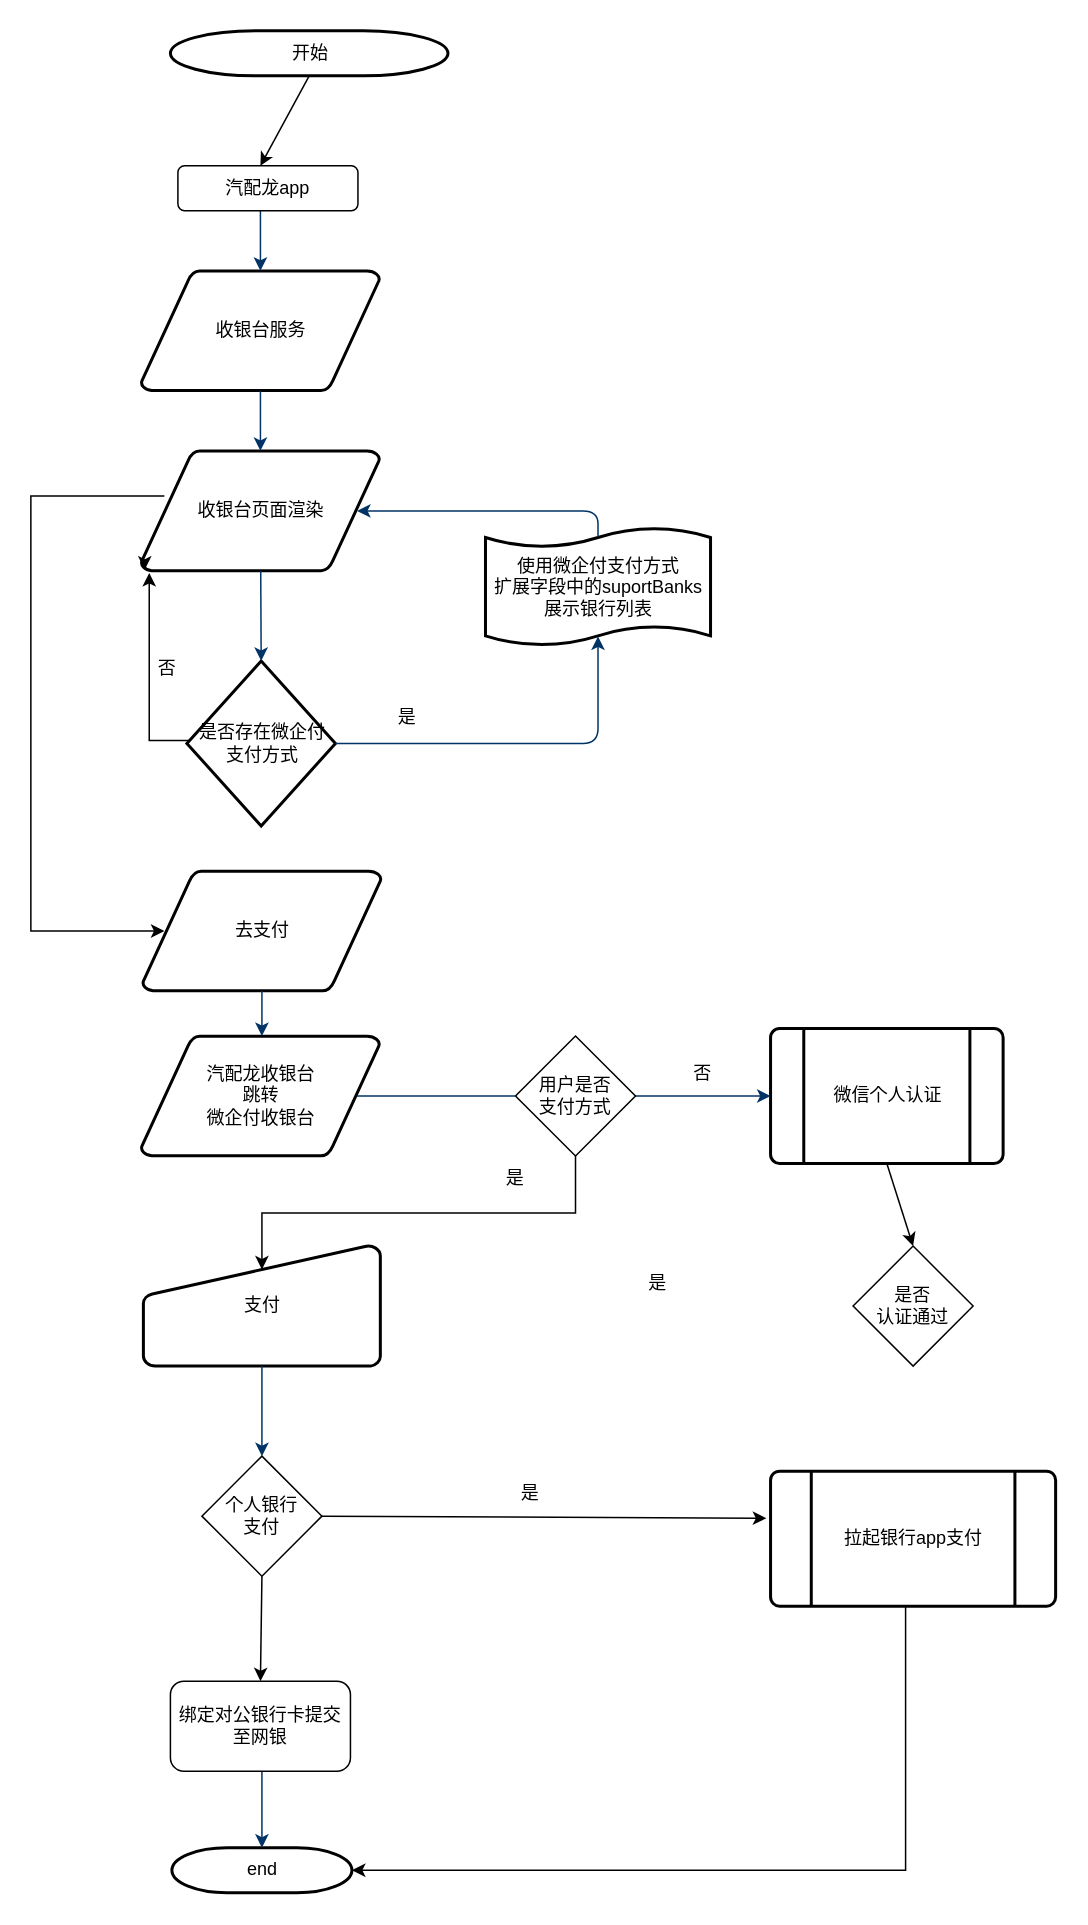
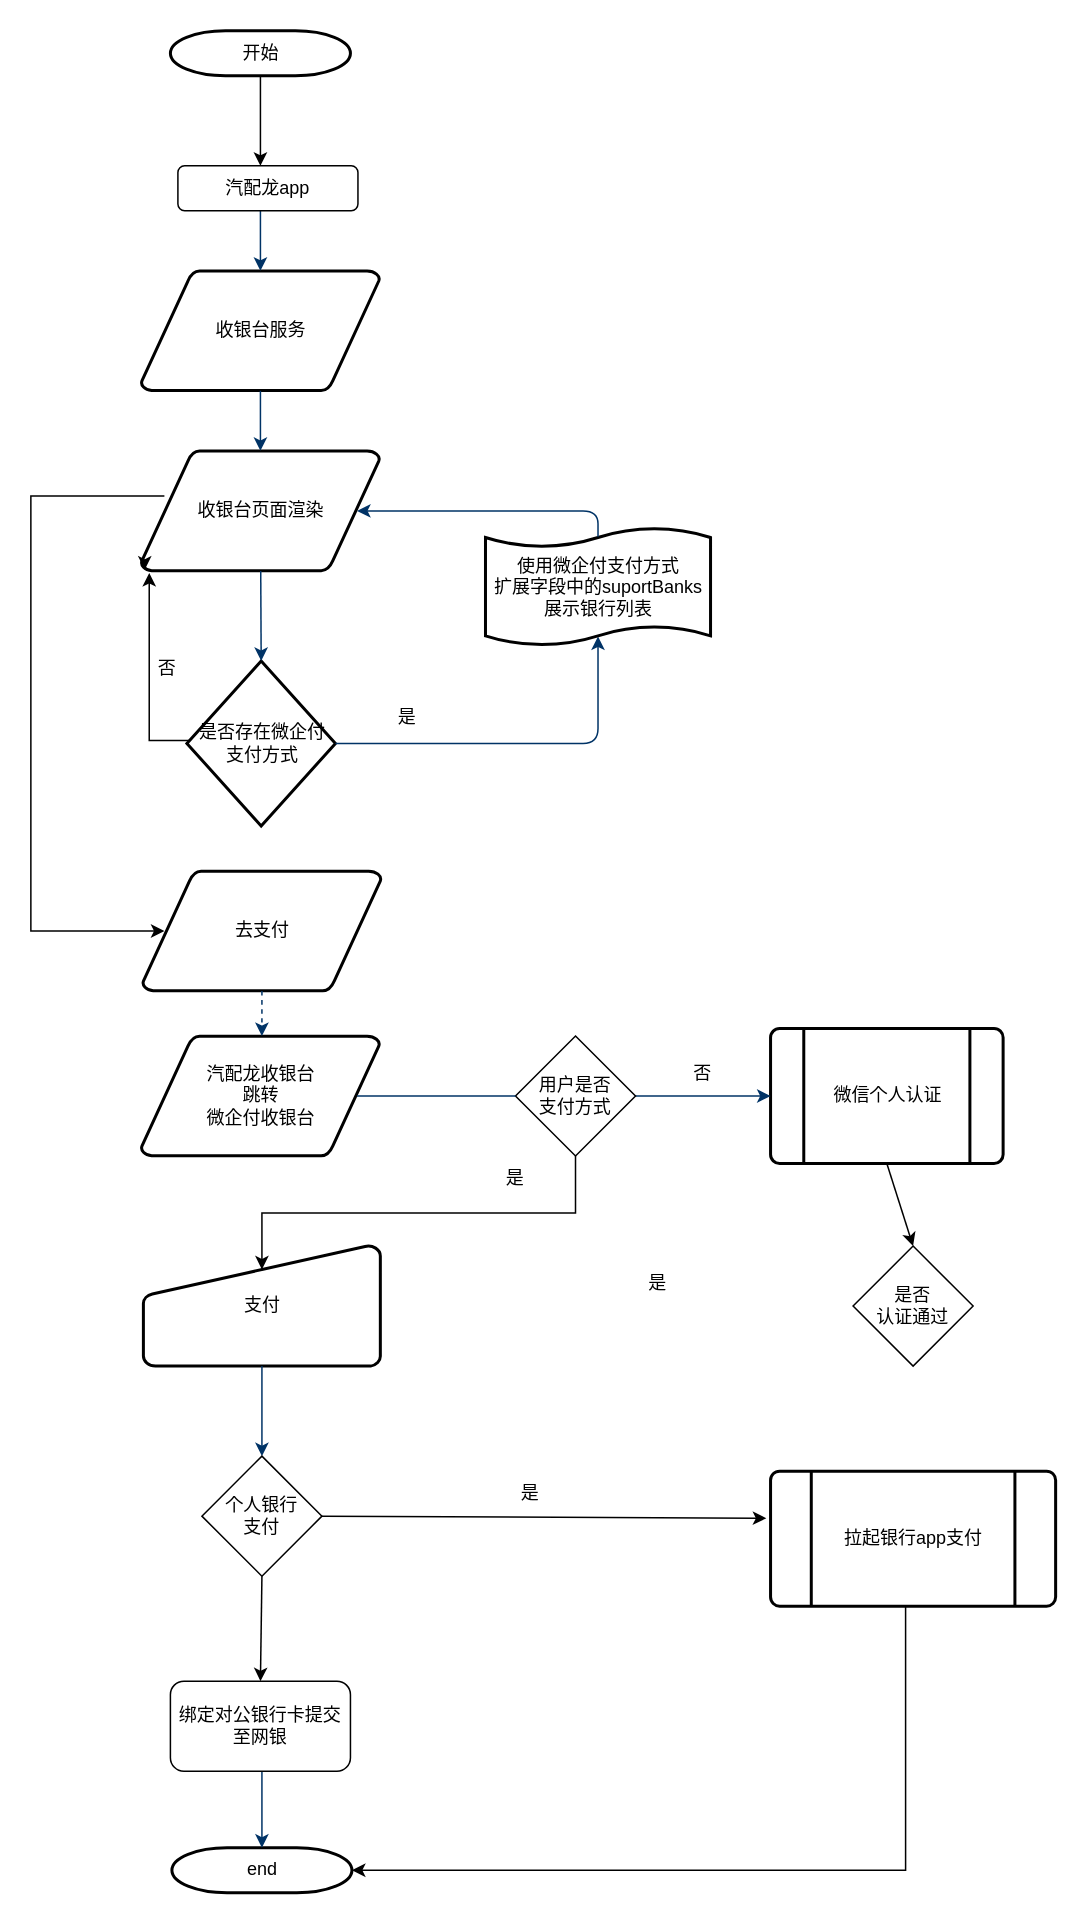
- <mxCell id="34" value="开始" style="shape=mxgraph.flowchart.terminator;strokeWidth=2;gradientColor=none;gradientDirection=north;fontStyle=0;html=1;" parent="1" vertex="1"><mxGeometry x="113" y="20" width="185" height="30" as="geometry" /></mxCell>
+ <mxCell id="34" value="开始" style="shape=mxgraph.flowchart.terminator;strokeWidth=2;gradientColor=none;gradientDirection=north;fontStyle=0;html=1;" parent="1" vertex="1"><mxGeometry x="113" y="20" width="120" height="30" as="geometry" /></mxCell>
- <mxCell id="13" value="" style="edgeStyle=elbowEdgeStyle;elbow=horizontal;fontStyle=1;strokeColor=#003366;strokeWidth=1;html=1;" parent="1" source="3" target="12" edge="1"><mxGeometry width="100" height="100" as="geometry"><mxPoint y="150" as="sourcePoint" x="-147" /><mxPoint x="-47" as="targetPoint" y="50" /></mxGeometry></mxCell>
+ <mxCell id="13" value="" style="edgeStyle=elbowEdgeStyle;elbow=horizontal;fontStyle=1;strokeColor=#003366;strokeWidth=1;html=1;dashed=1;" parent="1" source="3" target="12" edge="1"><mxGeometry width="100" height="100" as="geometry"><mxPoint y="150" as="sourcePoint" x="-147" /><mxPoint x="-47" as="targetPoint" y="50" /></mxGeometry></mxCell>
